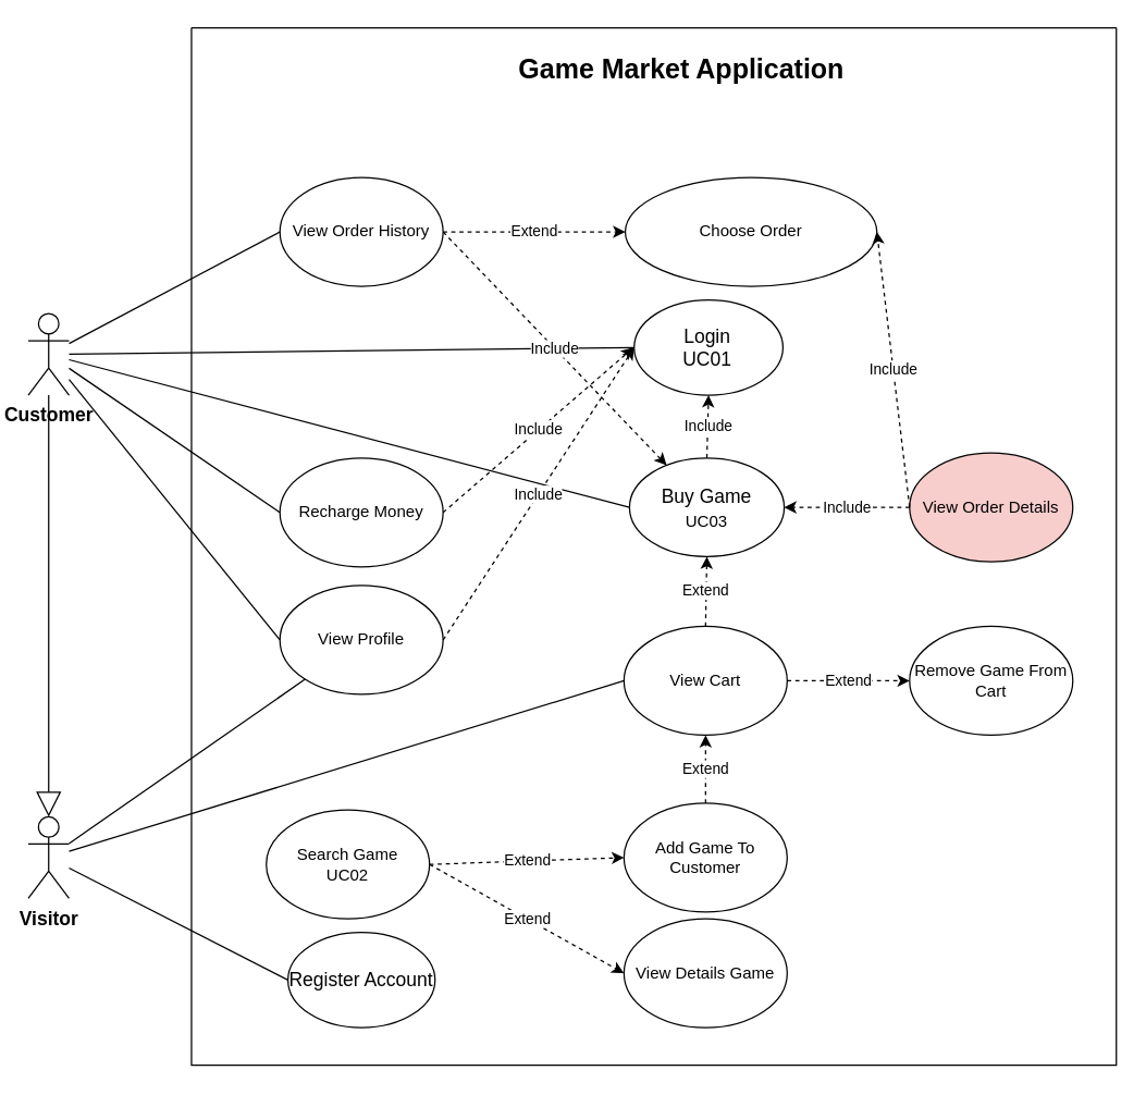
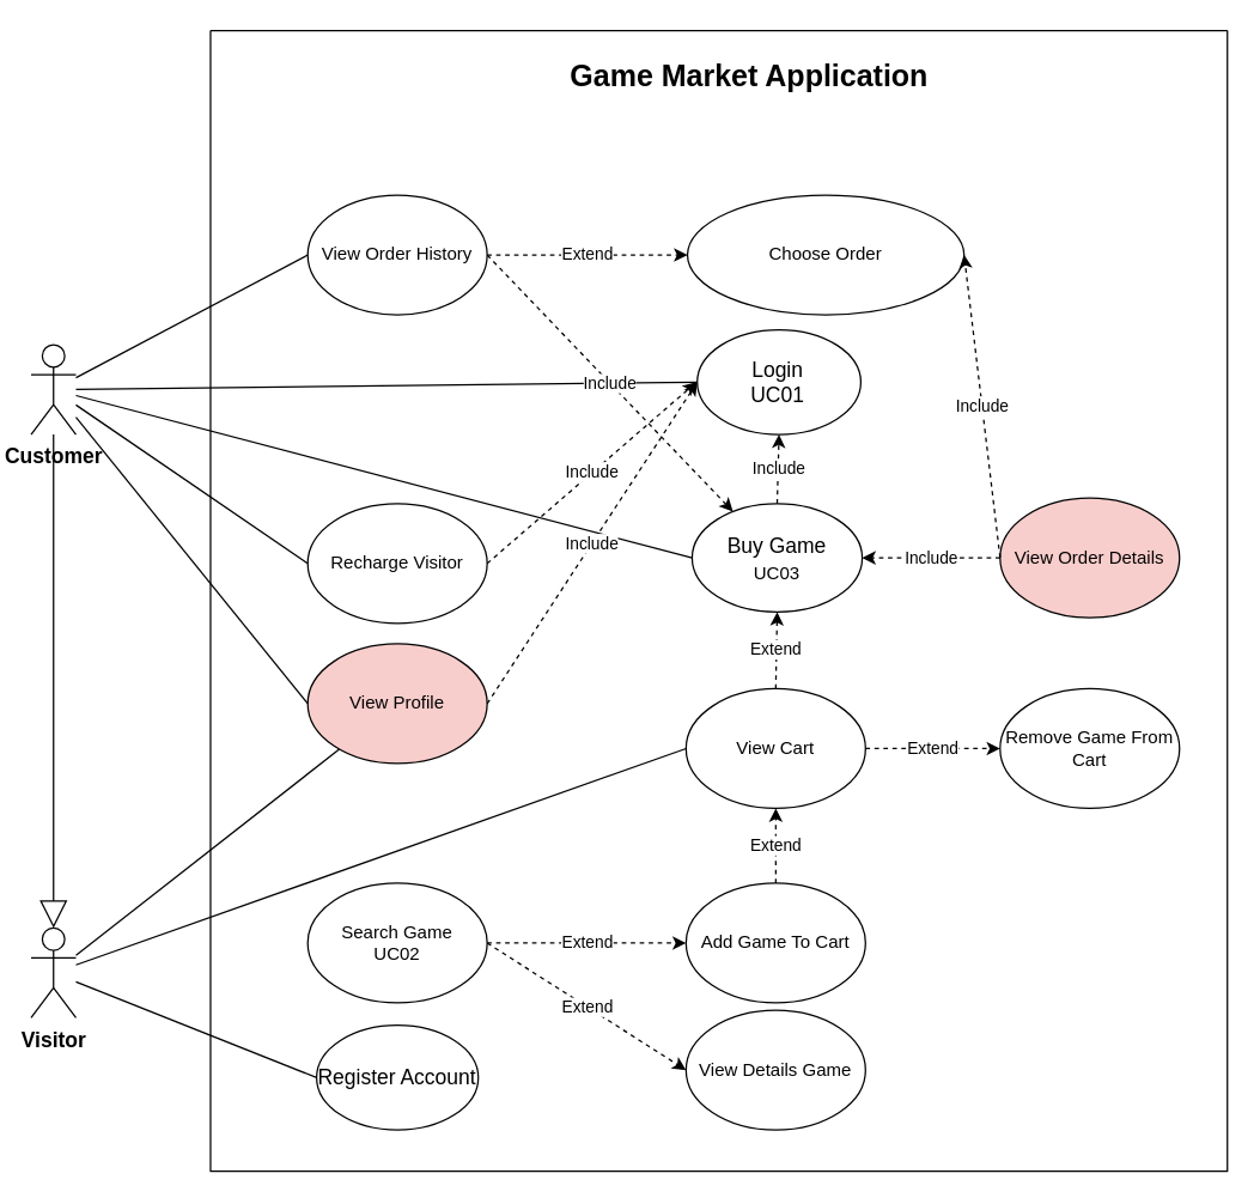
- <mxCell id="31" value="Recharge Money" style="ellipse;whiteSpace=wrap;html=1;" parent="1" vertex="1"><mxGeometry x="205" y="336.25" width="120" height="80" as="geometry" /></mxCell>
+ <mxCell id="31" value="Recharge Visitor" style="ellipse;whiteSpace=wrap;html=1;" parent="1" vertex="1"><mxGeometry x="205" y="336.25" width="120" height="80" as="geometry" /></mxCell>
- <mxCell id="37" value="View Profile" style="ellipse;whiteSpace=wrap;html=1;" parent="1" vertex="1"><mxGeometry x="205" y="430" width="120" height="80" as="geometry" /></mxCell>
+ <mxCell id="37" value="View Profile" style="ellipse;whiteSpace=wrap;html=1;fillColor=#f8cecc;" parent="1" vertex="1"><mxGeometry x="205" y="430" width="120" height="80" as="geometry" /></mxCell>
- <mxCell id="7" value="&lt;b style=&quot;font-size: 14px;&quot;&gt;Visitor&lt;/b&gt;" style="shape=umlActor;verticalLabelPosition=bottom;verticalAlign=top;html=1;outlineConnect=0;fontSize=14;" parent="1" vertex="1"><mxGeometry x="20" y="600" width="30" height="60" as="geometry" /></mxCell>
+ <mxCell id="7" value="&lt;b style=&quot;font-size: 14px;&quot;&gt;Visitor&lt;/b&gt;" style="shape=umlActor;verticalLabelPosition=bottom;verticalAlign=top;html=1;outlineConnect=0;fontSize=14;" parent="1" vertex="1"><mxGeometry x="20" y="620" width="30" height="60" as="geometry" /></mxCell>
- <mxCell id="14" value="Add Game To Customer" style="ellipse;whiteSpace=wrap;html=1;" parent="1" vertex="1"><mxGeometry x="458" y="590" width="120" height="80" as="geometry" /></mxCell>
+ <mxCell id="14" value="Add Game To Cart" style="ellipse;whiteSpace=wrap;html=1;" parent="1" vertex="1"><mxGeometry x="458" y="590" width="120" height="80" as="geometry" /></mxCell>
- <mxCell id="17" value="Search Game&lt;br&gt;UC02" style="ellipse;whiteSpace=wrap;html=1;" parent="1" vertex="1"><mxGeometry x="195" y="595" width="120" height="80" as="geometry" /></mxCell>
+ <mxCell id="17" value="Search Game&lt;br&gt;UC02" style="ellipse;whiteSpace=wrap;html=1;" parent="1" vertex="1"><mxGeometry x="205" y="590" width="120" height="80" as="geometry" /></mxCell>
